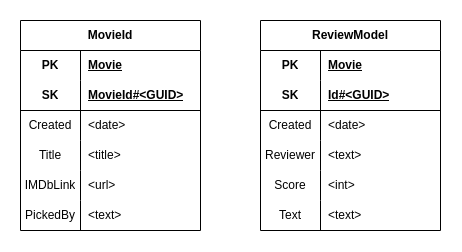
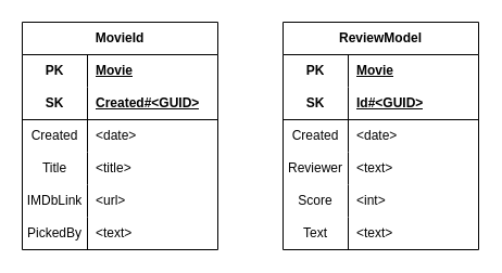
- <mxCell id="8" value="MovieId#&amp;lt;GUID&amp;gt;" style="shape=partialRectangle;connectable=0;fillColor=none;top=0;left=0;bottom=0;right=0;align=left;spacingLeft=6;fontStyle=5;overflow=hidden;html=1;whiteSpace=wrap;" parent="6" vertex="1"><mxGeometry x="60" width="120" height="30" as="geometry"><mxRectangle width="120" height="30" as="alternateBounds" /></mxGeometry></mxCell>
+ <mxCell id="8" value="Created#&amp;lt;GUID&amp;gt;" style="shape=partialRectangle;connectable=0;fillColor=none;top=0;left=0;bottom=0;right=0;align=left;spacingLeft=6;fontStyle=5;overflow=hidden;html=1;whiteSpace=wrap;" parent="6" vertex="1"><mxGeometry x="60" width="120" height="30" as="geometry"><mxRectangle width="120" height="30" as="alternateBounds" /></mxGeometry></mxCell>
